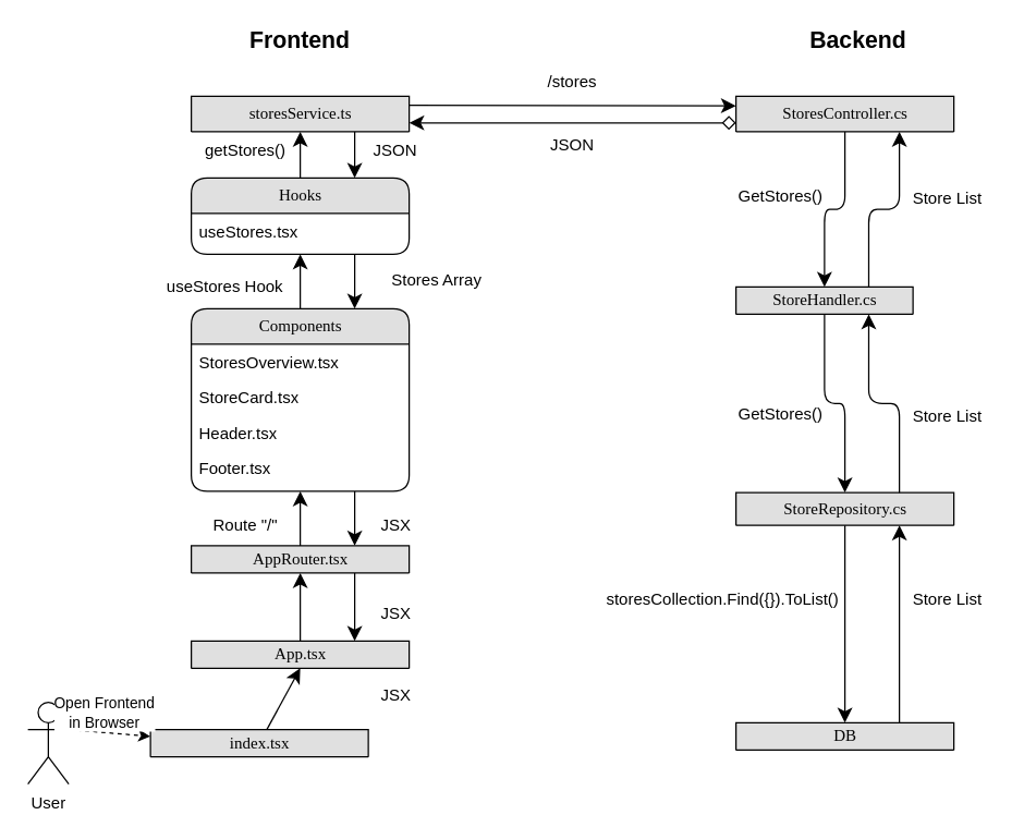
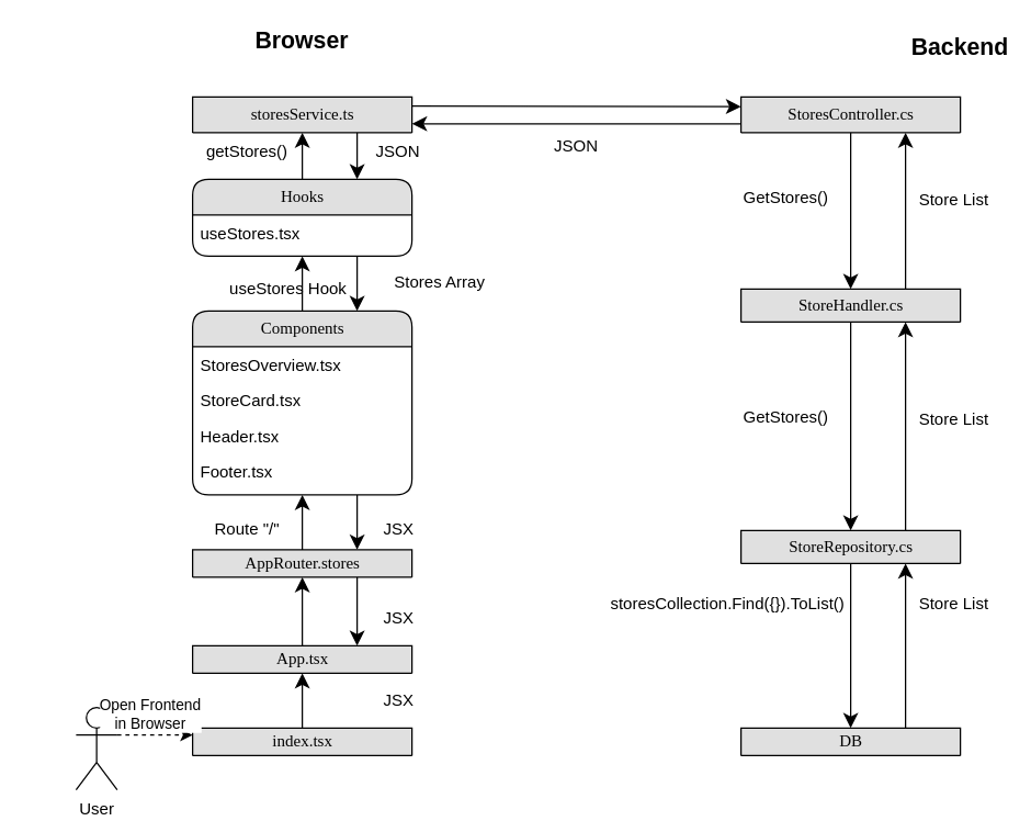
- <mxCell id="30" value="&lt;font style=&quot;font-size: 17px&quot;&gt;&lt;b&gt;Frontend&lt;/b&gt;&lt;/font&gt;" style="text;html=1;strokeColor=none;fillColor=none;align=center;verticalAlign=middle;whiteSpace=wrap;rounded=0;" parent="1" vertex="1"><mxGeometry x="180" y="20" width="80" height="20" as="geometry" /></mxCell>
+ <mxCell id="30" value="&lt;font style=&quot;font-size: 17px&quot;&gt;&lt;b&gt;Browser&lt;/b&gt;&lt;/font&gt;" style="text;html=1;strokeColor=none;fillColor=none;align=center;verticalAlign=middle;whiteSpace=wrap;rounded=0;" parent="1" vertex="1"><mxGeometry x="180" y="20" width="80" height="20" as="geometry" /></mxCell>
- <mxCell id="31" value="&lt;font style=&quot;font-size: 17px&quot;&gt;&lt;b&gt;Backend&lt;/b&gt;&lt;/font&gt;" style="text;html=1;strokeColor=none;fillColor=none;align=center;verticalAlign=middle;whiteSpace=wrap;rounded=0;" parent="1" vertex="1"><mxGeometry x="590" y="20" width="80" height="20" as="geometry" /></mxCell>
+ <mxCell id="31" value="&lt;font style=&quot;font-size: 17px&quot;&gt;&lt;b&gt;Backend&lt;/b&gt;&lt;/font&gt;" style="text;html=1;strokeColor=none;fillColor=none;align=center;verticalAlign=middle;whiteSpace=wrap;rounded=0;" parent="1" vertex="1"><mxGeometry x="660" y="25" width="80" height="20" as="geometry" /></mxCell>
- <mxCell id="38" value="/stores" style="text;html=1;strokeColor=none;fillColor=none;align=center;verticalAlign=middle;whiteSpace=wrap;rounded=0;" parent="1" vertex="1"><mxGeometry x="400" y="50" width="40" height="20" as="geometry" /></mxCell>
- <mxCell id="18" style="edgeStyle=orthogonalEdgeStyle;html=1;entryX=0;entryY=0.75;labelBackgroundColor=none;startFill=1;startSize=8;endFill=0;endSize=8;fontFamily=Verdana;fontSize=12;exitX=1;exitY=0.75;entryDx=0;entryDy=0;rounded=0;exitDx=0;exitDy=0;startArrow=classic;endArrow=diamond;" parent="1" source="24" target="4" edge="1"><mxGeometry relative="1" as="geometry"><Array as="points"><mxPoint x="420" y="90" /><mxPoint x="420" y="90" /></Array><mxPoint x="300" y="99" as="sourcePoint" /><mxPoint x="540" y="99" as="targetPoint" /></mxGeometry></mxCell>
+ <mxCell id="18" style="edgeStyle=orthogonalEdgeStyle;html=1;entryX=0;entryY=0.75;labelBackgroundColor=none;startFill=1;startSize=8;endFill=0;endSize=8;fontFamily=Verdana;fontSize=12;exitX=1;exitY=0.75;entryDx=0;entryDy=0;rounded=0;exitDx=0;exitDy=0;startArrow=classic;endArrow=none;" parent="1" source="24" target="4" edge="1"><mxGeometry relative="1" as="geometry"><Array as="points"><mxPoint x="420" y="90" /><mxPoint x="420" y="90" /></Array><mxPoint x="300" y="99" as="sourcePoint" /><mxPoint x="540" y="99" as="targetPoint" /></mxGeometry></mxCell>
- <mxCell id="36" value="useStores Hook" style="text;html=1;strokeColor=none;fillColor=none;align=center;verticalAlign=middle;whiteSpace=wrap;rounded=0;" parent="1" vertex="1"><mxGeometry x="120" y="200" width="90" height="20" as="geometry" /></mxCell>
+ <mxCell id="36" value="useStores Hook" style="text;html=1;strokeColor=none;fillColor=none;align=center;verticalAlign=middle;whiteSpace=wrap;rounded=0;" parent="1" vertex="1"><mxGeometry x="165" y="200" width="90" height="20" as="geometry" /></mxCell>
- <mxCell id="50" value="StoreHandler.cs" style="swimlane;html=1;fontStyle=0;childLayout=stackLayout;horizontal=1;startSize=26;fillColor=#e0e0e0;horizontalStack=0;resizeParent=1;resizeLast=0;collapsible=1;marginBottom=0;swimlaneFillColor=#ffffff;align=center;rounded=1;shadow=0;comic=0;labelBackgroundColor=none;strokeWidth=1;fontFamily=Verdana;fontSize=12" parent="1" vertex="1"><mxGeometry x="540" y="210" width="130" height="20" as="geometry" /></mxCell>
+ <mxCell id="50" value="StoreHandler.cs" style="swimlane;html=1;fontStyle=0;childLayout=stackLayout;horizontal=1;startSize=26;fillColor=#e0e0e0;horizontalStack=0;resizeParent=1;resizeLast=0;collapsible=1;marginBottom=0;swimlaneFillColor=#ffffff;align=center;rounded=1;shadow=0;comic=0;labelBackgroundColor=none;strokeWidth=1;fontFamily=Verdana;fontSize=12" parent="1" vertex="1"><mxGeometry x="540" y="210" width="160" height="24" as="geometry" /></mxCell>
- <mxCell id="11" value="StoreRepository.cs" style="swimlane;html=1;fontStyle=0;childLayout=stackLayout;horizontal=1;startSize=26;fillColor=#e0e0e0;horizontalStack=0;resizeParent=1;resizeLast=0;collapsible=1;marginBottom=0;swimlaneFillColor=#ffffff;align=center;rounded=1;shadow=0;comic=0;labelBackgroundColor=none;strokeWidth=1;fontFamily=Verdana;fontSize=12" parent="1" vertex="1"><mxGeometry x="540" y="361" width="160" height="24" as="geometry" /></mxCell>
+ <mxCell id="11" value="StoreRepository.cs" style="swimlane;html=1;fontStyle=0;childLayout=stackLayout;horizontal=1;startSize=26;fillColor=#e0e0e0;horizontalStack=0;resizeParent=1;resizeLast=0;collapsible=1;marginBottom=0;swimlaneFillColor=#ffffff;align=center;rounded=1;shadow=0;comic=0;labelBackgroundColor=none;strokeWidth=1;fontFamily=Verdana;fontSize=12" parent="1" vertex="1"><mxGeometry x="540" y="386" width="160" height="24" as="geometry" /></mxCell>
- <mxCell id="22" value="AppRouter.tsx" style="swimlane;html=1;fontStyle=0;childLayout=stackLayout;horizontal=1;startSize=26;fillColor=#e0e0e0;horizontalStack=0;resizeParent=1;resizeLast=0;collapsible=1;marginBottom=0;swimlaneFillColor=#ffffff;align=center;rounded=1;shadow=0;comic=0;labelBackgroundColor=none;strokeWidth=1;fontFamily=Verdana;fontSize=12" parent="1" vertex="1"><mxGeometry x="140" y="400" width="160" height="20" as="geometry" /></mxCell>
+ <mxCell id="22" value="AppRouter.stores" style="swimlane;html=1;fontStyle=0;childLayout=stackLayout;horizontal=1;startSize=26;fillColor=#e0e0e0;horizontalStack=0;resizeParent=1;resizeLast=0;collapsible=1;marginBottom=0;swimlaneFillColor=#ffffff;align=center;rounded=1;shadow=0;comic=0;labelBackgroundColor=none;strokeWidth=1;fontFamily=Verdana;fontSize=12" parent="1" vertex="1"><mxGeometry x="140" y="400" width="160" height="20" as="geometry" /></mxCell>
- <mxCell id="32" value="User" style="shape=umlActor;verticalLabelPosition=bottom;verticalAlign=top;html=1;outlineConnect=0;" parent="1" vertex="1"><mxGeometry x="20" y="515" width="30" height="60" as="geometry" /></mxCell>
+ <mxCell id="32" value="User" style="shape=umlActor;verticalLabelPosition=bottom;verticalAlign=top;html=1;outlineConnect=0;" parent="1" vertex="1"><mxGeometry x="55" y="515" width="30" height="60" as="geometry" /></mxCell>
- <mxCell id="10" value="index.tsx" style="swimlane;html=1;fontStyle=0;childLayout=stackLayout;horizontal=1;startSize=26;fillColor=#e0e0e0;horizontalStack=0;resizeParent=1;resizeLast=0;collapsible=1;marginBottom=0;swimlaneFillColor=#ffffff;align=center;rounded=1;shadow=0;comic=0;labelBackgroundColor=none;strokeWidth=1;fontFamily=Verdana;fontSize=12" parent="1" vertex="1"><mxGeometry x="110" y="535" width="160" height="20" as="geometry" /></mxCell>
+ <mxCell id="10" value="index.tsx" style="swimlane;html=1;fontStyle=0;childLayout=stackLayout;horizontal=1;startSize=26;fillColor=#e0e0e0;horizontalStack=0;resizeParent=1;resizeLast=0;collapsible=1;marginBottom=0;swimlaneFillColor=#ffffff;align=center;rounded=1;shadow=0;comic=0;labelBackgroundColor=none;strokeWidth=1;fontFamily=Verdana;fontSize=12" parent="1" vertex="1"><mxGeometry x="140" y="530" width="160" height="20" as="geometry" /></mxCell>
